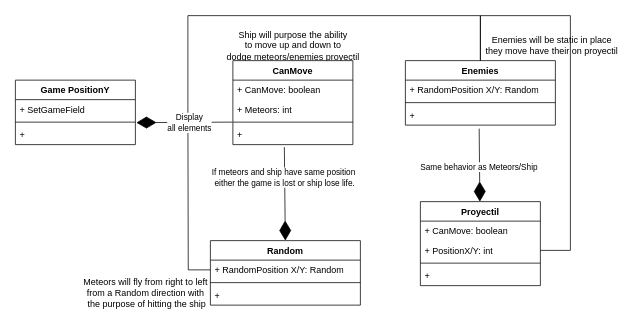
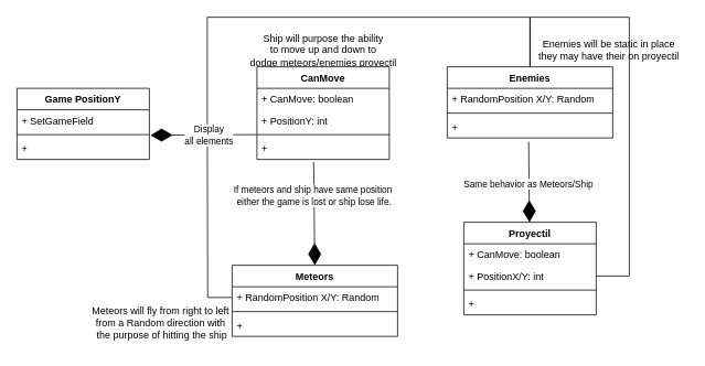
- <mxCell id="35" value="Enemies will be static in place&lt;br&gt;they move have their on proyectil" style="text;html=1;align=center;verticalAlign=middle;resizable=0;points=[];autosize=1;strokeColor=none;fillColor=none;" vertex="1" parent="1"><mxGeometry x="640" y="40" width="190" height="40" as="geometry" /></mxCell>
+ <mxCell id="35" value="Enemies will be static in place&lt;br&gt;they may have their on proyectil" style="text;html=1;align=center;verticalAlign=middle;resizable=0;points=[];autosize=1;strokeColor=none;fillColor=none;" vertex="1" parent="1"><mxGeometry x="640" y="40" width="190" height="40" as="geometry" /></mxCell>
- <mxCell id="10" value="+ Meteors: int" style="text;strokeColor=none;fillColor=none;align=left;verticalAlign=top;spacingLeft=4;spacingRight=4;overflow=hidden;rotatable=0;points=[[0,0.5],[1,0.5]];portConstraint=eastwest;whiteSpace=wrap;html=1;" vertex="1" parent="8"><mxGeometry y="52" width="160" height="26" as="geometry" /></mxCell>
+ <mxCell id="10" value="+ PositionY: int" style="text;strokeColor=none;fillColor=none;align=left;verticalAlign=top;spacingLeft=4;spacingRight=4;overflow=hidden;rotatable=0;points=[[0,0.5],[1,0.5]];portConstraint=eastwest;whiteSpace=wrap;html=1;" vertex="1" parent="8"><mxGeometry y="52" width="160" height="26" as="geometry" /></mxCell>
- <mxCell id="17" value="Random" style="swimlane;fontStyle=1;align=center;verticalAlign=top;childLayout=stackLayout;horizontal=1;startSize=26;horizontalStack=0;resizeParent=1;resizeParentMax=0;resizeLast=0;collapsible=1;marginBottom=0;whiteSpace=wrap;html=1;" vertex="1" parent="1"><mxGeometry x="280" y="320" width="200" height="86" as="geometry" /></mxCell>
+ <mxCell id="17" value="Meteors" style="swimlane;fontStyle=1;align=center;verticalAlign=top;childLayout=stackLayout;horizontal=1;startSize=26;horizontalStack=0;resizeParent=1;resizeParentMax=0;resizeLast=0;collapsible=1;marginBottom=0;whiteSpace=wrap;html=1;" vertex="1" parent="1"><mxGeometry x="280" y="320" width="200" height="86" as="geometry" /></mxCell>
